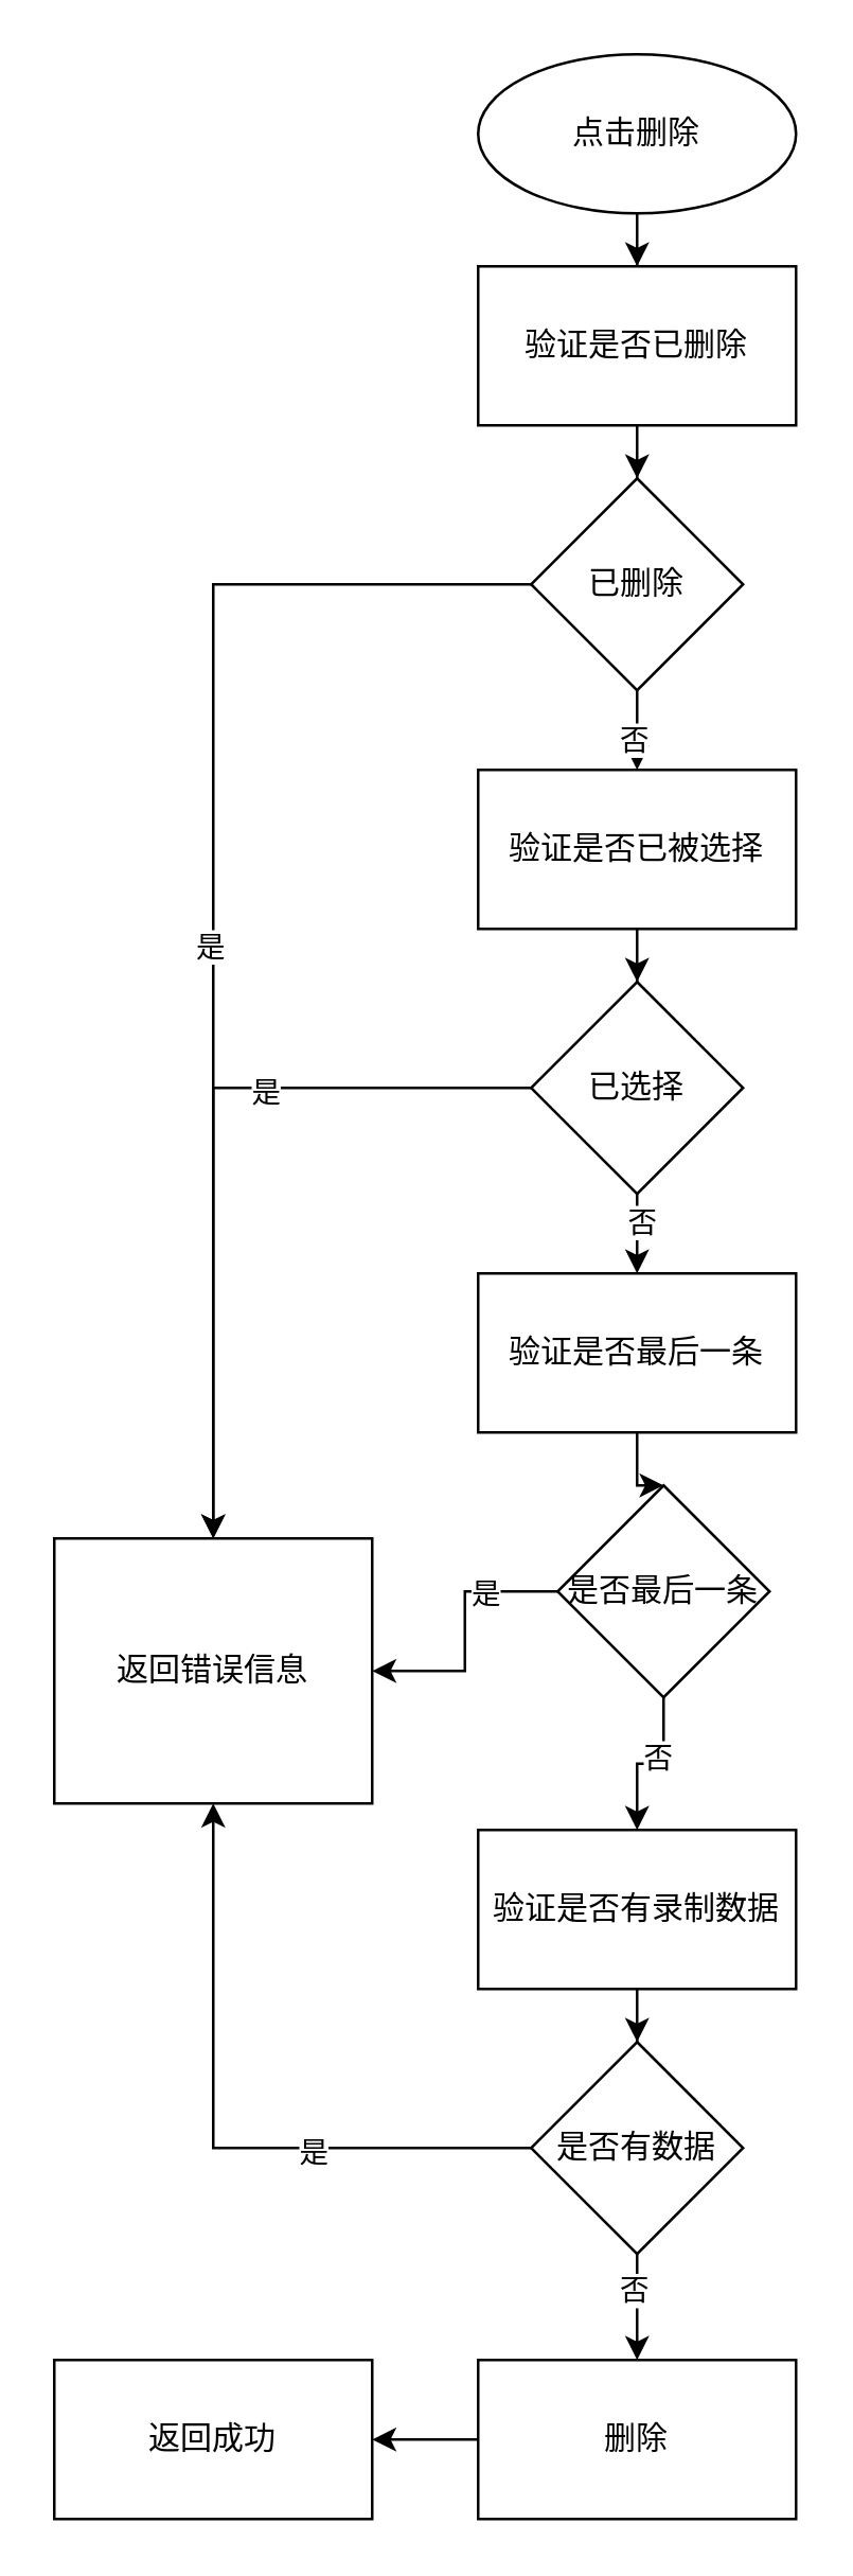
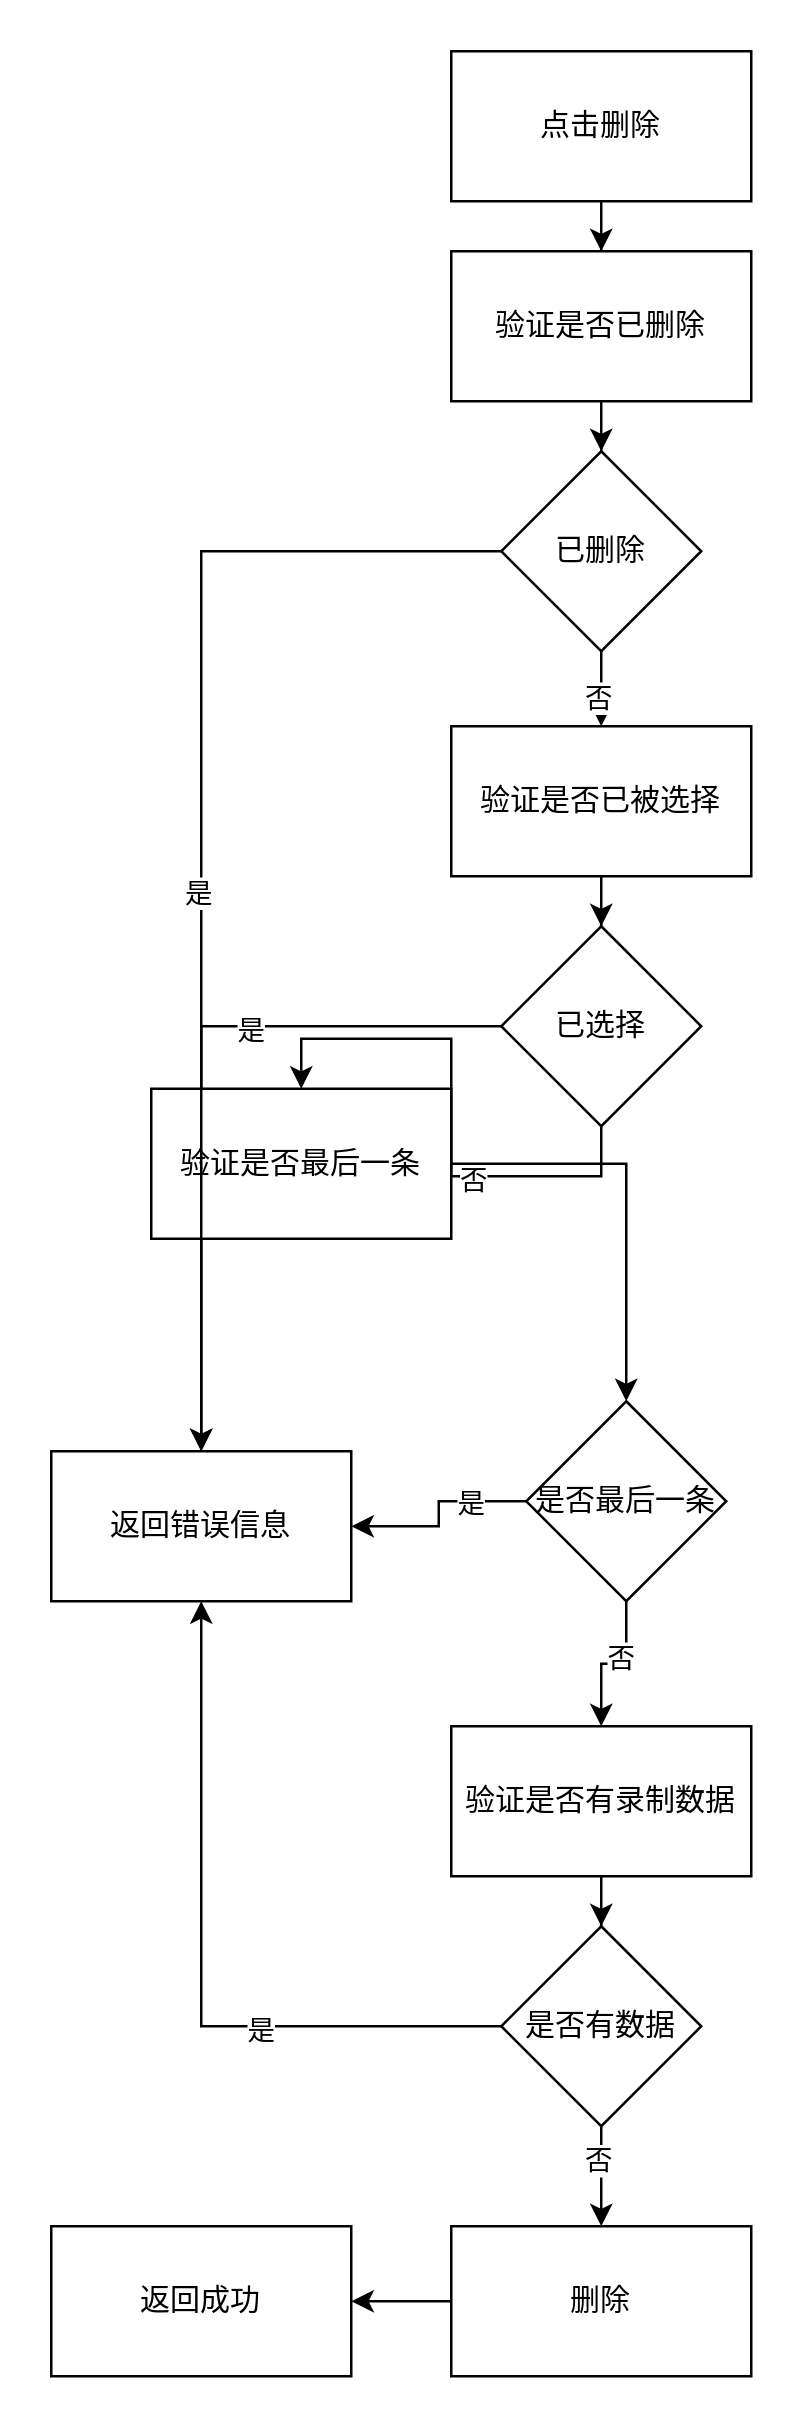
- <mxCell id="3" value="点击删除" style="ellipse;whiteSpace=wrap;html=1;" vertex="1" parent="1"><mxGeometry x="180" y="20" width="120" height="60" as="geometry" /></mxCell>
+ <mxCell id="3" value="点击删除" style="rounded=0;whiteSpace=wrap;html=1;" vertex="1" parent="1"><mxGeometry x="180" y="20" width="120" height="60" as="geometry" /></mxCell>
- <mxCell id="13" value="验证是否最后一条" style="whiteSpace=wrap;html=1;rounded=0;" vertex="1" parent="1"><mxGeometry x="180" y="480" width="120" height="60" as="geometry" /></mxCell>
+ <mxCell id="13" value="验证是否最后一条" style="whiteSpace=wrap;html=1;rounded=0;" vertex="1" parent="1"><mxGeometry x="60" y="435" width="120" height="60" as="geometry" /></mxCell>
- <mxCell id="11" value="返回错误信息" style="whiteSpace=wrap;html=1;rounded=0;" vertex="1" parent="1"><mxGeometry x="20" y="580" width="120" height="100" as="geometry" /></mxCell>
+ <mxCell id="11" value="返回错误信息" style="whiteSpace=wrap;html=1;rounded=0;" vertex="1" parent="1"><mxGeometry x="20" y="580" width="120" height="60" as="geometry" /></mxCell>
